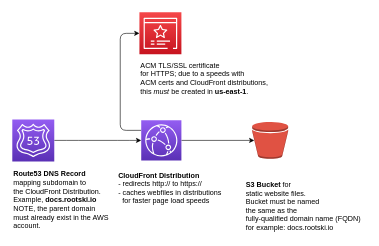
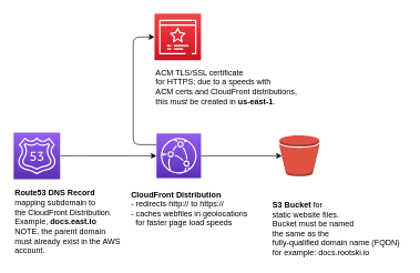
- <mxCell id="7" value="&lt;b&gt;CloudFront Distribution&lt;br&gt;&lt;/b&gt;- redirects http:// to https://&lt;br&gt;- caches webfiles in distributions&lt;br&gt;&amp;nbsp; for faster page load speeds" style="text;html=1;align=left;verticalAlign=middle;resizable=0;points=[];autosize=1;strokeColor=none;fillColor=none;" vertex="1" parent="1"><mxGeometry x="195" y="282.75" width="190" height="60" as="geometry" /></mxCell>
+ <mxCell id="7" value="&lt;b&gt;CloudFront Distribution&lt;br&gt;&lt;/b&gt;- redirects http:// to https://&lt;br&gt;- caches webfiles in geolocations&lt;br&gt;&amp;nbsp; for faster page load speeds" style="text;html=1;align=left;verticalAlign=middle;resizable=0;points=[];autosize=1;strokeColor=none;fillColor=none;" vertex="1" parent="1"><mxGeometry x="195" y="282.75" width="190" height="60" as="geometry" /></mxCell>
- <mxCell id="12" value="&lt;b&gt;Route53 DNS Record&lt;br&gt;&lt;/b&gt;mapping subdomain to&lt;br&gt;the CloudFront Distribution.&lt;br&gt;Example, &lt;b&gt;docs.rootski.io&lt;/b&gt;&lt;br&gt;NOTE, the parent domain&lt;br&gt;must already exist in the AWS&lt;br&gt;account." style="text;html=1;align=left;verticalAlign=middle;resizable=0;points=[];autosize=1;strokeColor=none;fillColor=none;" vertex="1" parent="1"><mxGeometry x="20" y="282.75" width="170" height="100" as="geometry" /></mxCell>
+ <mxCell id="12" value="&lt;b&gt;Route53 DNS Record&lt;br&gt;&lt;/b&gt;mapping subdomain to&lt;br&gt;the CloudFront Distribution.&lt;br&gt;Example, &lt;b&gt;docs.east.io&lt;/b&gt;&lt;br&gt;NOTE, the parent domain&lt;br&gt;must already exist in the AWS&lt;br&gt;account." style="text;html=1;align=left;verticalAlign=middle;resizable=0;points=[];autosize=1;strokeColor=none;fillColor=none;" vertex="1" parent="1"><mxGeometry x="20" y="282.75" width="170" height="100" as="geometry" /></mxCell>
